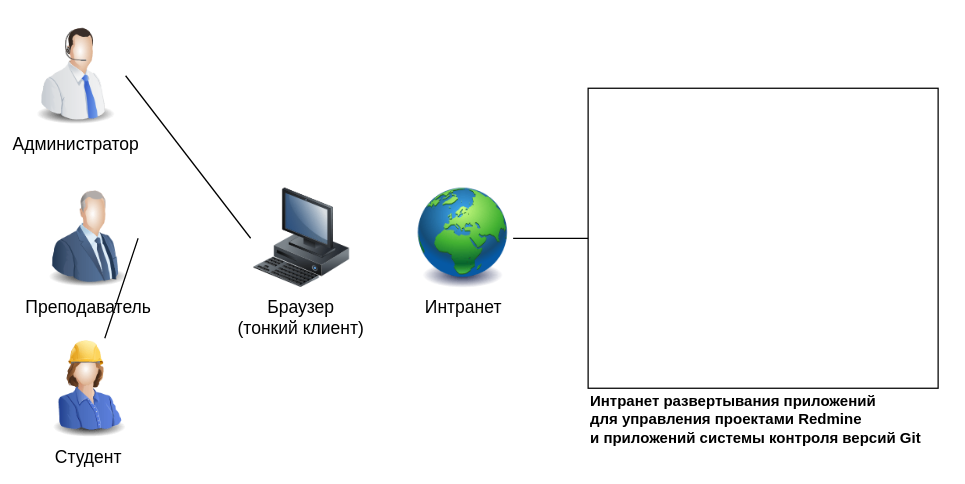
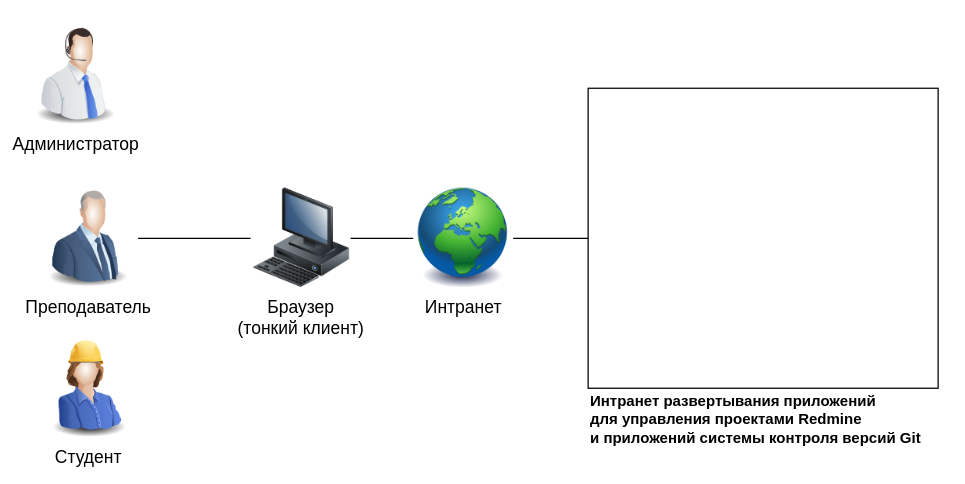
- <mxCell id="3" style="rounded=0;orthogonalLoop=1;jettySize=auto;html=1;exitX=1;exitY=0.5;exitDx=0;exitDy=0;endArrow=none;endFill=0;entryX=0;entryY=0.5;entryDx=0;entryDy=0;" parent="1" source="4" target="7" edge="1"><mxGeometry relative="1" as="geometry"><mxPoint x="264" y="190" as="targetPoint" /></mxGeometry></mxCell>
+ <mxCell id="6" style="edgeStyle=orthogonalEdgeStyle;rounded=0;orthogonalLoop=1;jettySize=auto;html=1;exitX=1;exitY=0.5;exitDx=0;exitDy=0;entryX=0;entryY=0.5;entryDx=0;entryDy=0;endArrow=none;endFill=0;" parent="1" source="7" target="10" edge="1"><mxGeometry relative="1" as="geometry" /></mxCell>
- <mxCell id="8" style="rounded=0;orthogonalLoop=1;jettySize=auto;html=1;exitX=1;exitY=0.5;exitDx=0;exitDy=0;endArrow=none;endFill=0;" parent="1" source="5" target="2" edge="1"><mxGeometry relative="1" as="geometry"><mxPoint x="120" y="130" as="sourcePoint" /><mxPoint x="260" y="190" as="targetPoint" /></mxGeometry></mxCell>
+ <mxCell id="8" style="rounded=0;orthogonalLoop=1;jettySize=auto;html=1;exitX=1;exitY=0.5;exitDx=0;exitDy=0;endArrow=none;endFill=0;entryX=0;entryY=0.5;entryDx=0;entryDy=0;" parent="1" source="5" target="7" edge="1"><mxGeometry relative="1" as="geometry"><mxPoint x="120" y="130" as="sourcePoint" /><mxPoint x="260" y="190" as="targetPoint" /></mxGeometry></mxCell>
